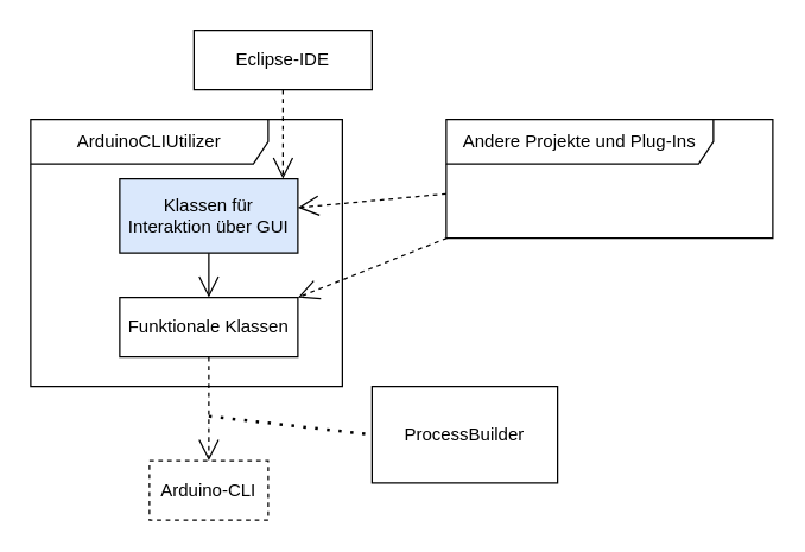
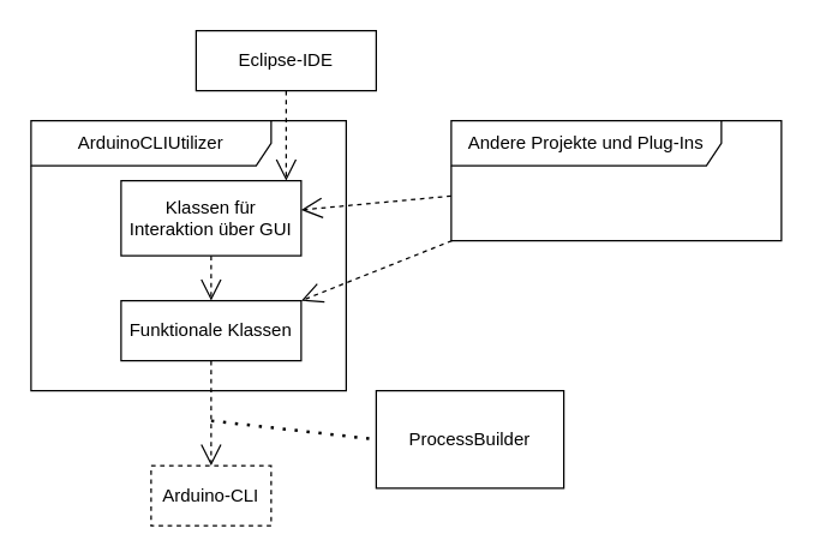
- <mxCell id="6" value="Klassen für Interaktion über GUI" style="html=1;whiteSpace=wrap;fillColor=#dae8fc;" parent="1" vertex="1"><mxGeometry x="80" y="120" width="120" height="50" as="geometry" /></mxCell>
+ <mxCell id="6" value="Klassen für Interaktion über GUI" style="html=1;whiteSpace=wrap;" parent="1" vertex="1"><mxGeometry x="80" y="120" width="120" height="50" as="geometry" /></mxCell>
- <mxCell id="13" value="" style="endArrow=open;endSize=12;dashed=0;html=1;rounded=0;" parent="1" source="6" target="5" edge="1"><mxGeometry width="160" relative="1" as="geometry"><mxPoint x="139.83" y="170" as="sourcePoint" /><mxPoint x="139.83" y="200" as="targetPoint" /></mxGeometry></mxCell>
+ <mxCell id="13" value="" style="endArrow=open;endSize=12;dashed=1;html=1;rounded=0;" parent="1" source="6" target="5" edge="1"><mxGeometry width="160" relative="1" as="geometry"><mxPoint x="139.83" y="170" as="sourcePoint" /><mxPoint x="139.83" y="200" as="targetPoint" /></mxGeometry></mxCell>
